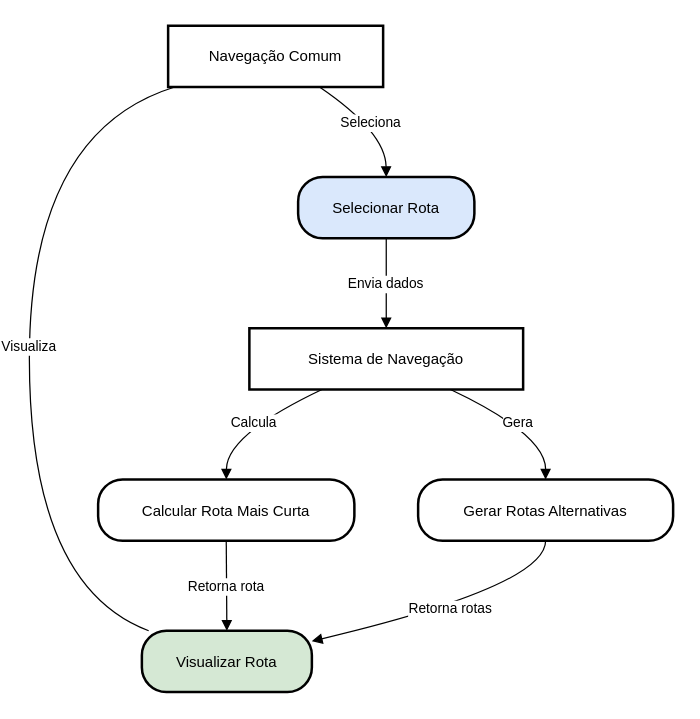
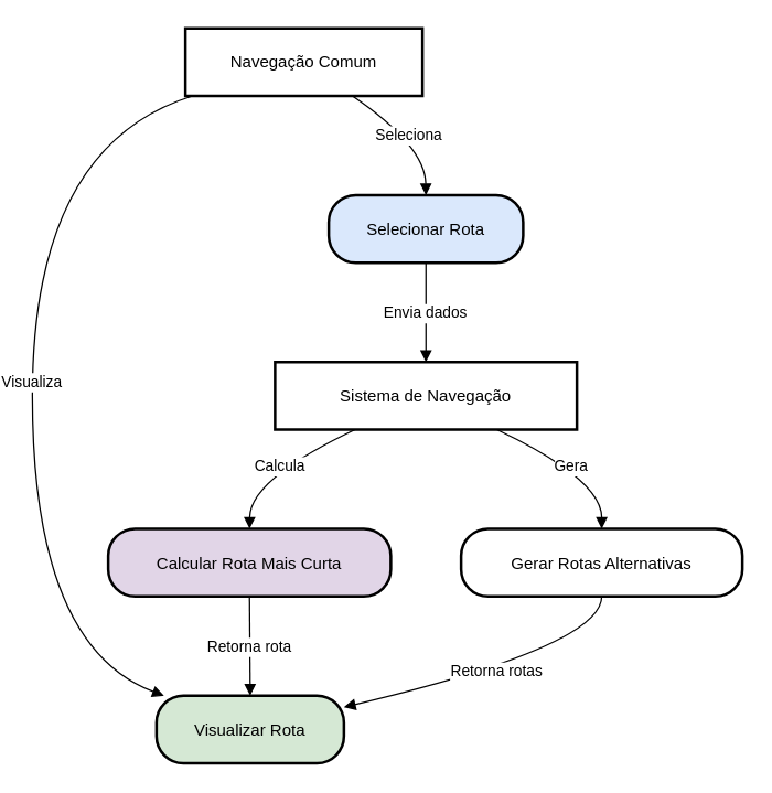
- <mxCell id="6" value="Calcular Rota Mais Curta" style="rounded=1;arcSize=40;strokeWidth=2" vertex="1" parent="1"><mxGeometry x="75" y="383" width="205" height="49" as="geometry" /></mxCell>
+ <mxCell id="6" value="Calcular Rota Mais Curta" style="rounded=1;arcSize=40;strokeWidth=2;fillColor=#e1d5e7;" vertex="1" parent="1"><mxGeometry x="75" y="383" width="205" height="49" as="geometry" /></mxCell>
- <mxCell id="9" value="Visualiza" style="curved=1;startArrow=none;endArrow=none;exitX=0.04;exitY=0.99;entryX=0.04;entryY=0;rounded=0;" edge="1" parent="1" source="2" target="4"><mxGeometry relative="1" as="geometry"><Array as="points"><mxPoint x="20" y="105" /><mxPoint x="20" y="468" /></Array></mxGeometry></mxCell>
+ <mxCell id="9" value="Visualiza" style="curved=1;startArrow=none;endArrow=block;exitX=0.04;exitY=0.99;entryX=0.04;entryY=0;rounded=0;" edge="1" parent="1" source="2" target="4"><mxGeometry relative="1" as="geometry"><Array as="points"><mxPoint x="20" y="105" /><mxPoint x="20" y="468" /></Array></mxGeometry></mxCell>
